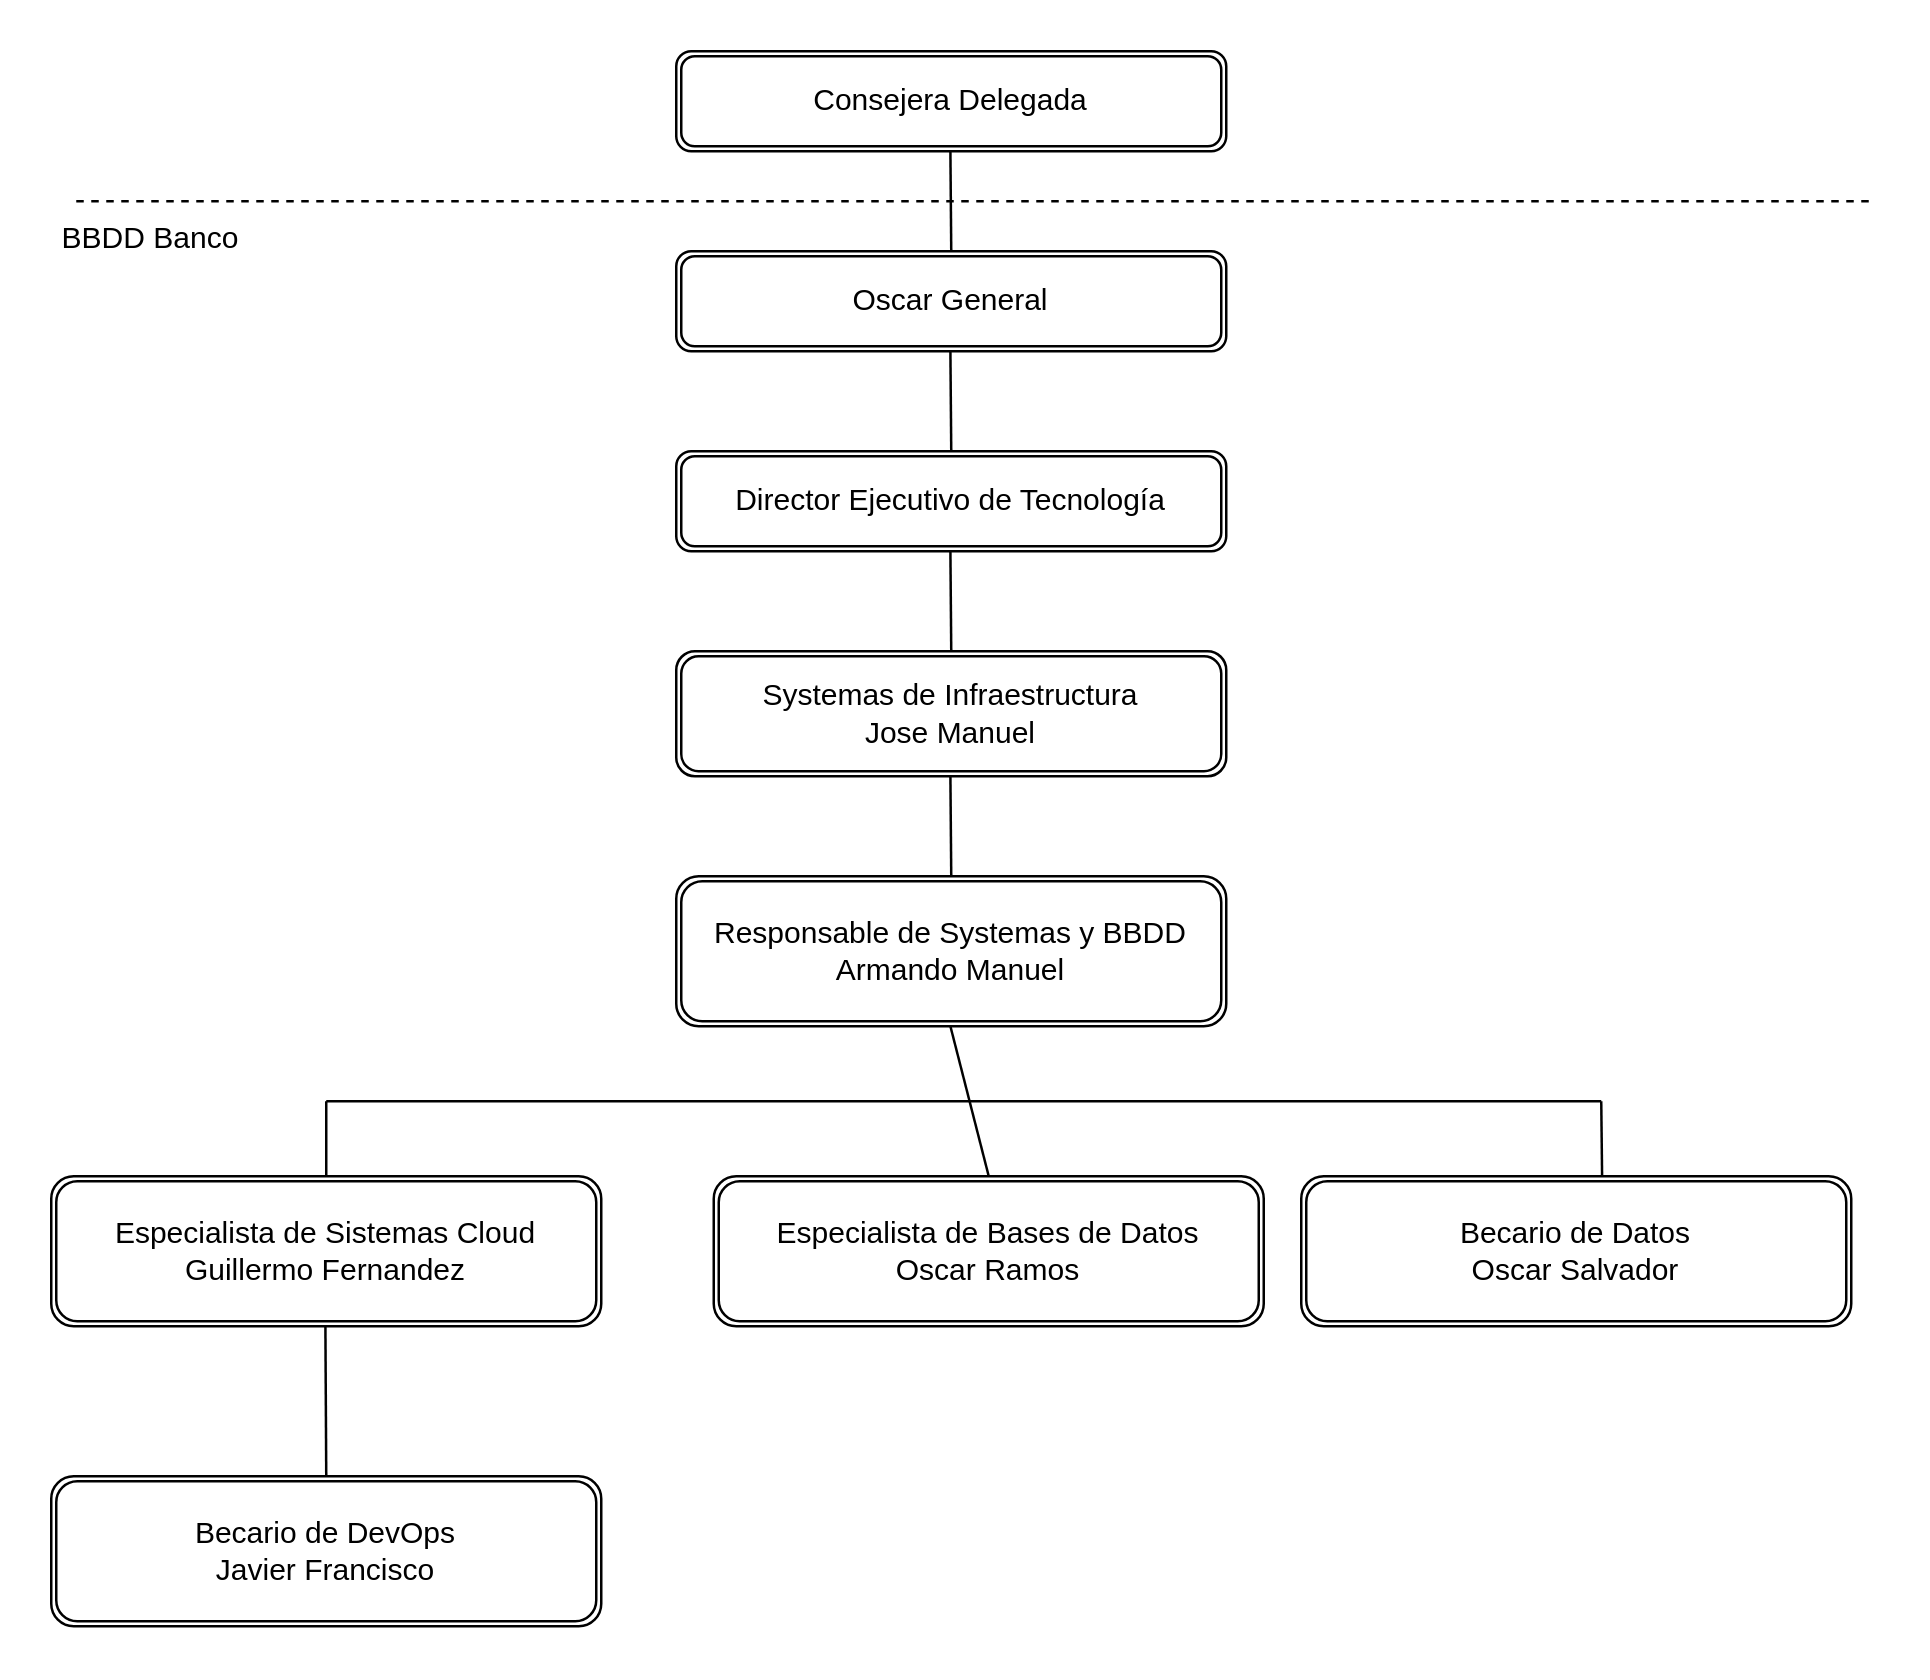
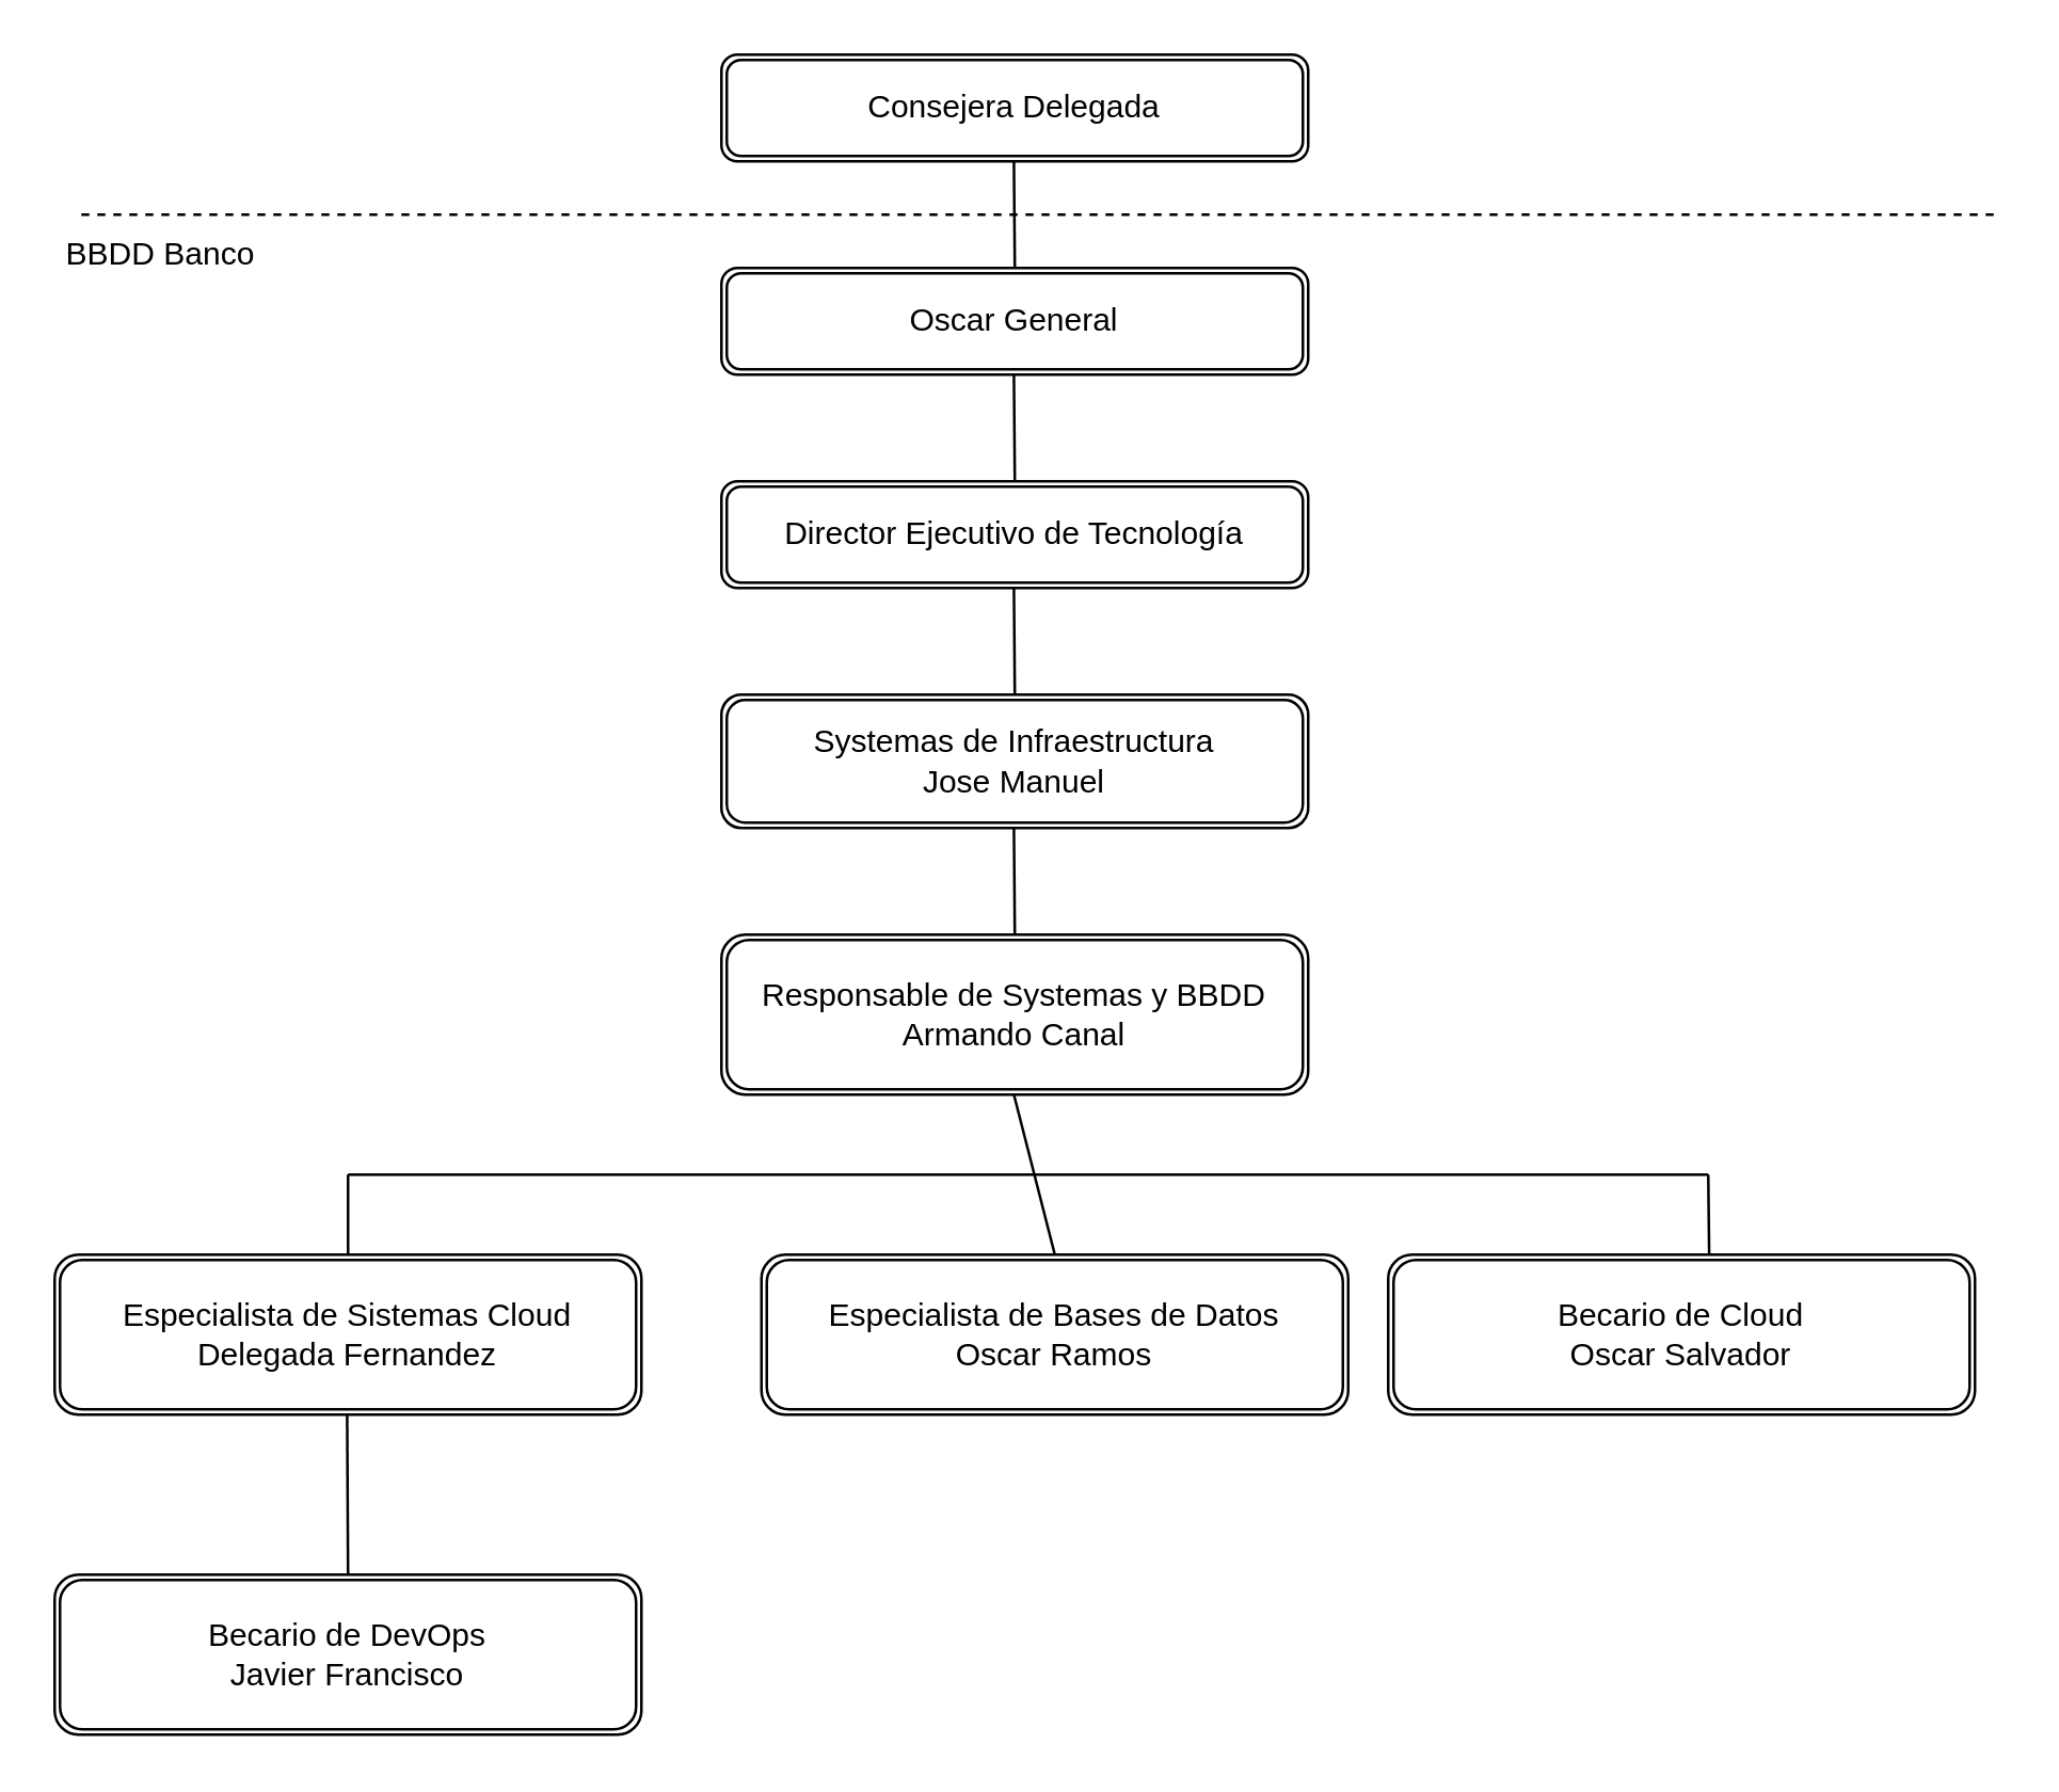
- <mxCell id="8" value="Responsable de Systemas y BBDD&lt;br&gt;Armando Manuel" style="shape=ext;double=1;rounded=1;whiteSpace=wrap;html=1;" vertex="1" parent="1"><mxGeometry x="270" y="350" width="220" height="60" as="geometry" /></mxCell>
+ <mxCell id="8" value="Responsable de Systemas y BBDD&lt;br&gt;Armando Canal" style="shape=ext;double=1;rounded=1;whiteSpace=wrap;html=1;" vertex="1" parent="1"><mxGeometry x="270" y="350" width="220" height="60" as="geometry" /></mxCell>
- <mxCell id="9" value="Especialista de Sistemas Cloud&lt;br&gt;Guillermo Fernandez" style="shape=ext;double=1;rounded=1;whiteSpace=wrap;html=1;" vertex="1" parent="1"><mxGeometry x="20" y="470" width="220" height="60" as="geometry" /></mxCell>
+ <mxCell id="9" value="Especialista de Sistemas Cloud&lt;br&gt;Delegada Fernandez" style="shape=ext;double=1;rounded=1;whiteSpace=wrap;html=1;" vertex="1" parent="1"><mxGeometry x="20" y="470" width="220" height="60" as="geometry" /></mxCell>
- <mxCell id="12" value="Becario de Datos&lt;br&gt;Oscar Salvador" style="shape=ext;double=1;rounded=1;whiteSpace=wrap;html=1;" vertex="1" parent="1"><mxGeometry x="520" y="470" width="220" height="60" as="geometry" /></mxCell>
+ <mxCell id="12" value="Becario de Cloud&lt;br&gt;Oscar Salvador" style="shape=ext;double=1;rounded=1;whiteSpace=wrap;html=1;" vertex="1" parent="1"><mxGeometry x="520" y="470" width="220" height="60" as="geometry" /></mxCell>
